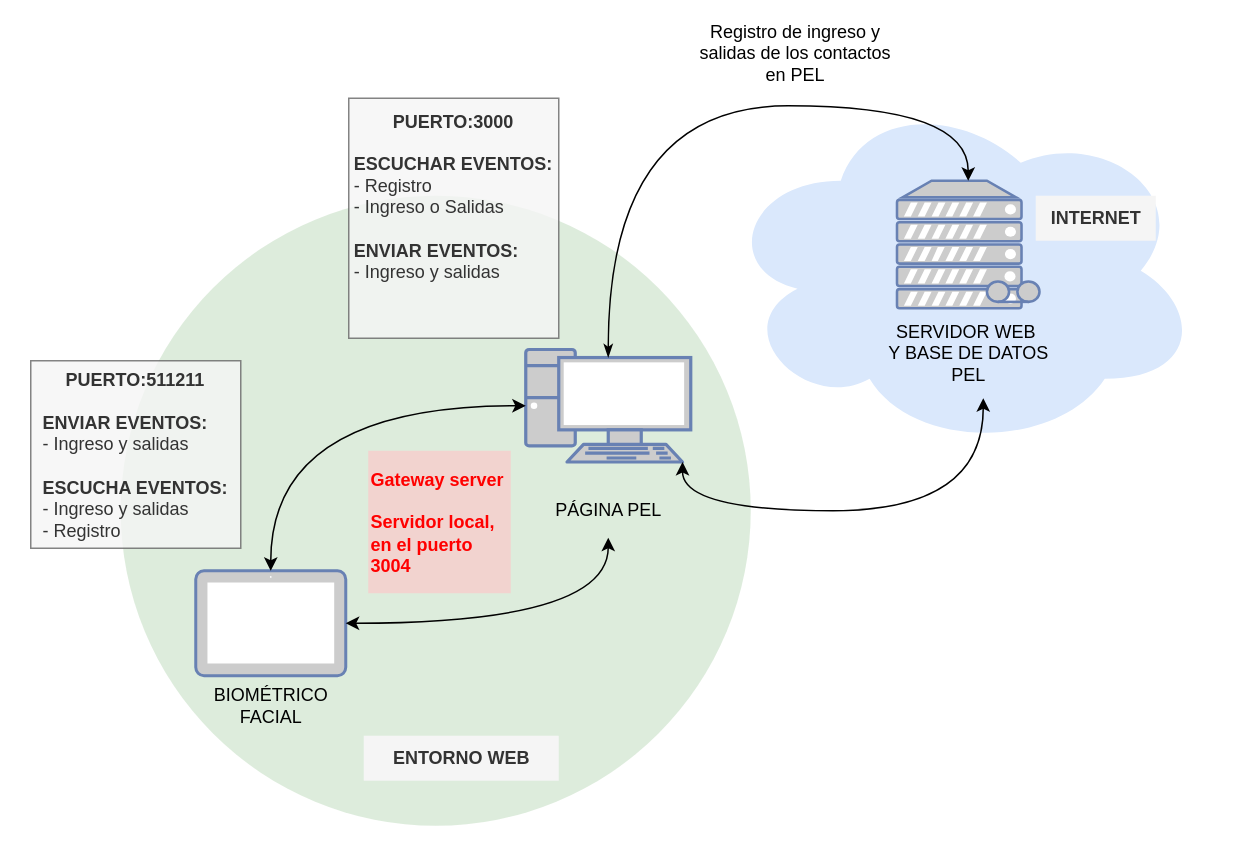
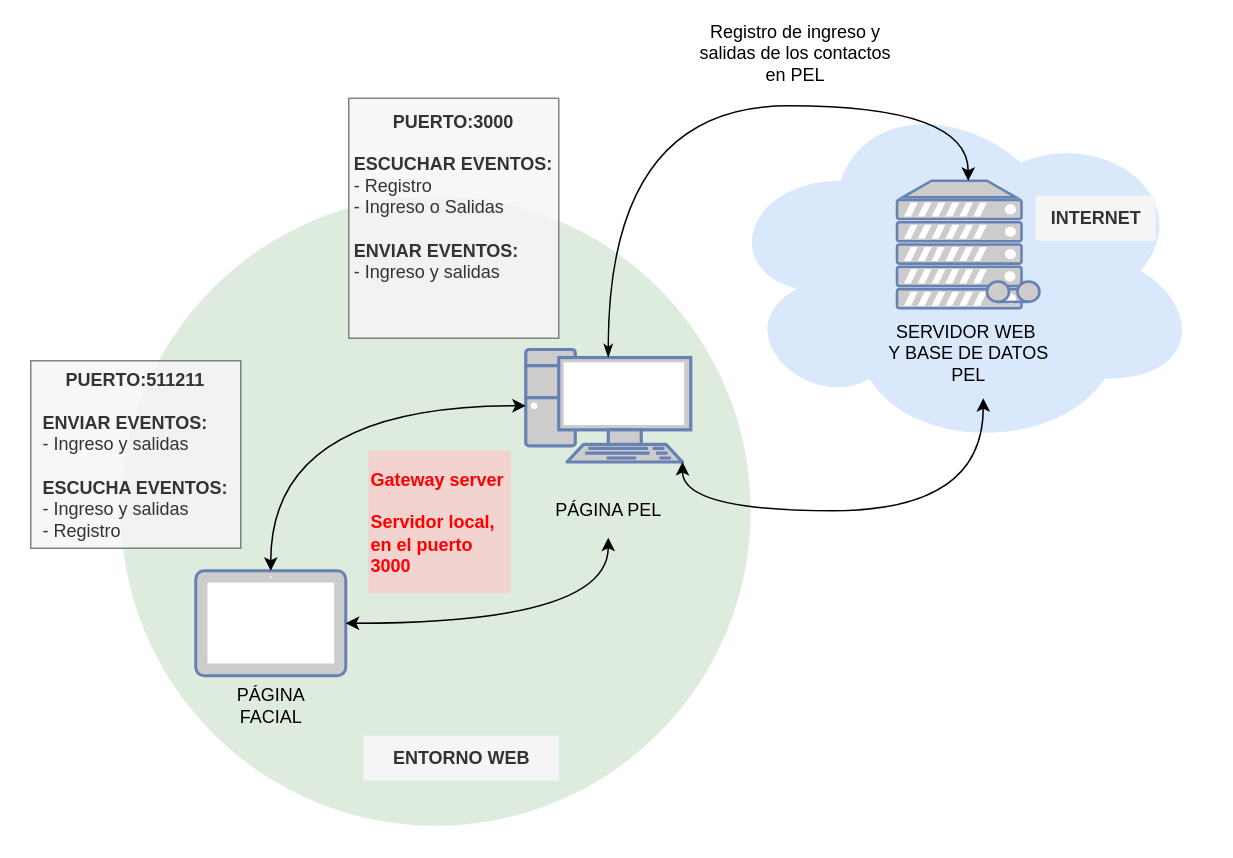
- <mxCell id="23" value="Gateway server&lt;br&gt;&lt;br&gt;Servidor local, en el puerto 3004" style="whiteSpace=wrap;html=1;aspect=fixed;strokeColor=none;fillColor=#f8cecc;opacity=80;align=left;fontStyle=1;fontColor=#FF0000;" vertex="1" parent="1"><mxGeometry x="245" y="300" width="95" height="95" as="geometry" /></mxCell>
+ <mxCell id="23" value="Gateway server&lt;br&gt;&lt;br&gt;Servidor local, en el puerto 3000" style="whiteSpace=wrap;html=1;aspect=fixed;strokeColor=none;fillColor=#f8cecc;opacity=80;align=left;fontStyle=1;fontColor=#FF0000;" vertex="1" parent="1"><mxGeometry x="245" y="300" width="95" height="95" as="geometry" /></mxCell>
- <mxCell id="13" value="BIOMÉTRICO&lt;br&gt;FACIAL" style="text;html=1;align=center;verticalAlign=middle;resizable=0;points=[];autosize=1;strokeColor=none;fillColor=none;" parent="11" vertex="1"><mxGeometry y="70" width="100" height="40" as="geometry" /></mxCell>
+ <mxCell id="13" value="PÁGINA&lt;br&gt;FACIAL" style="text;html=1;align=center;verticalAlign=middle;resizable=0;points=[];autosize=1;strokeColor=none;fillColor=none;" parent="11" vertex="1"><mxGeometry y="70" width="100" height="40" as="geometry" /></mxCell>
